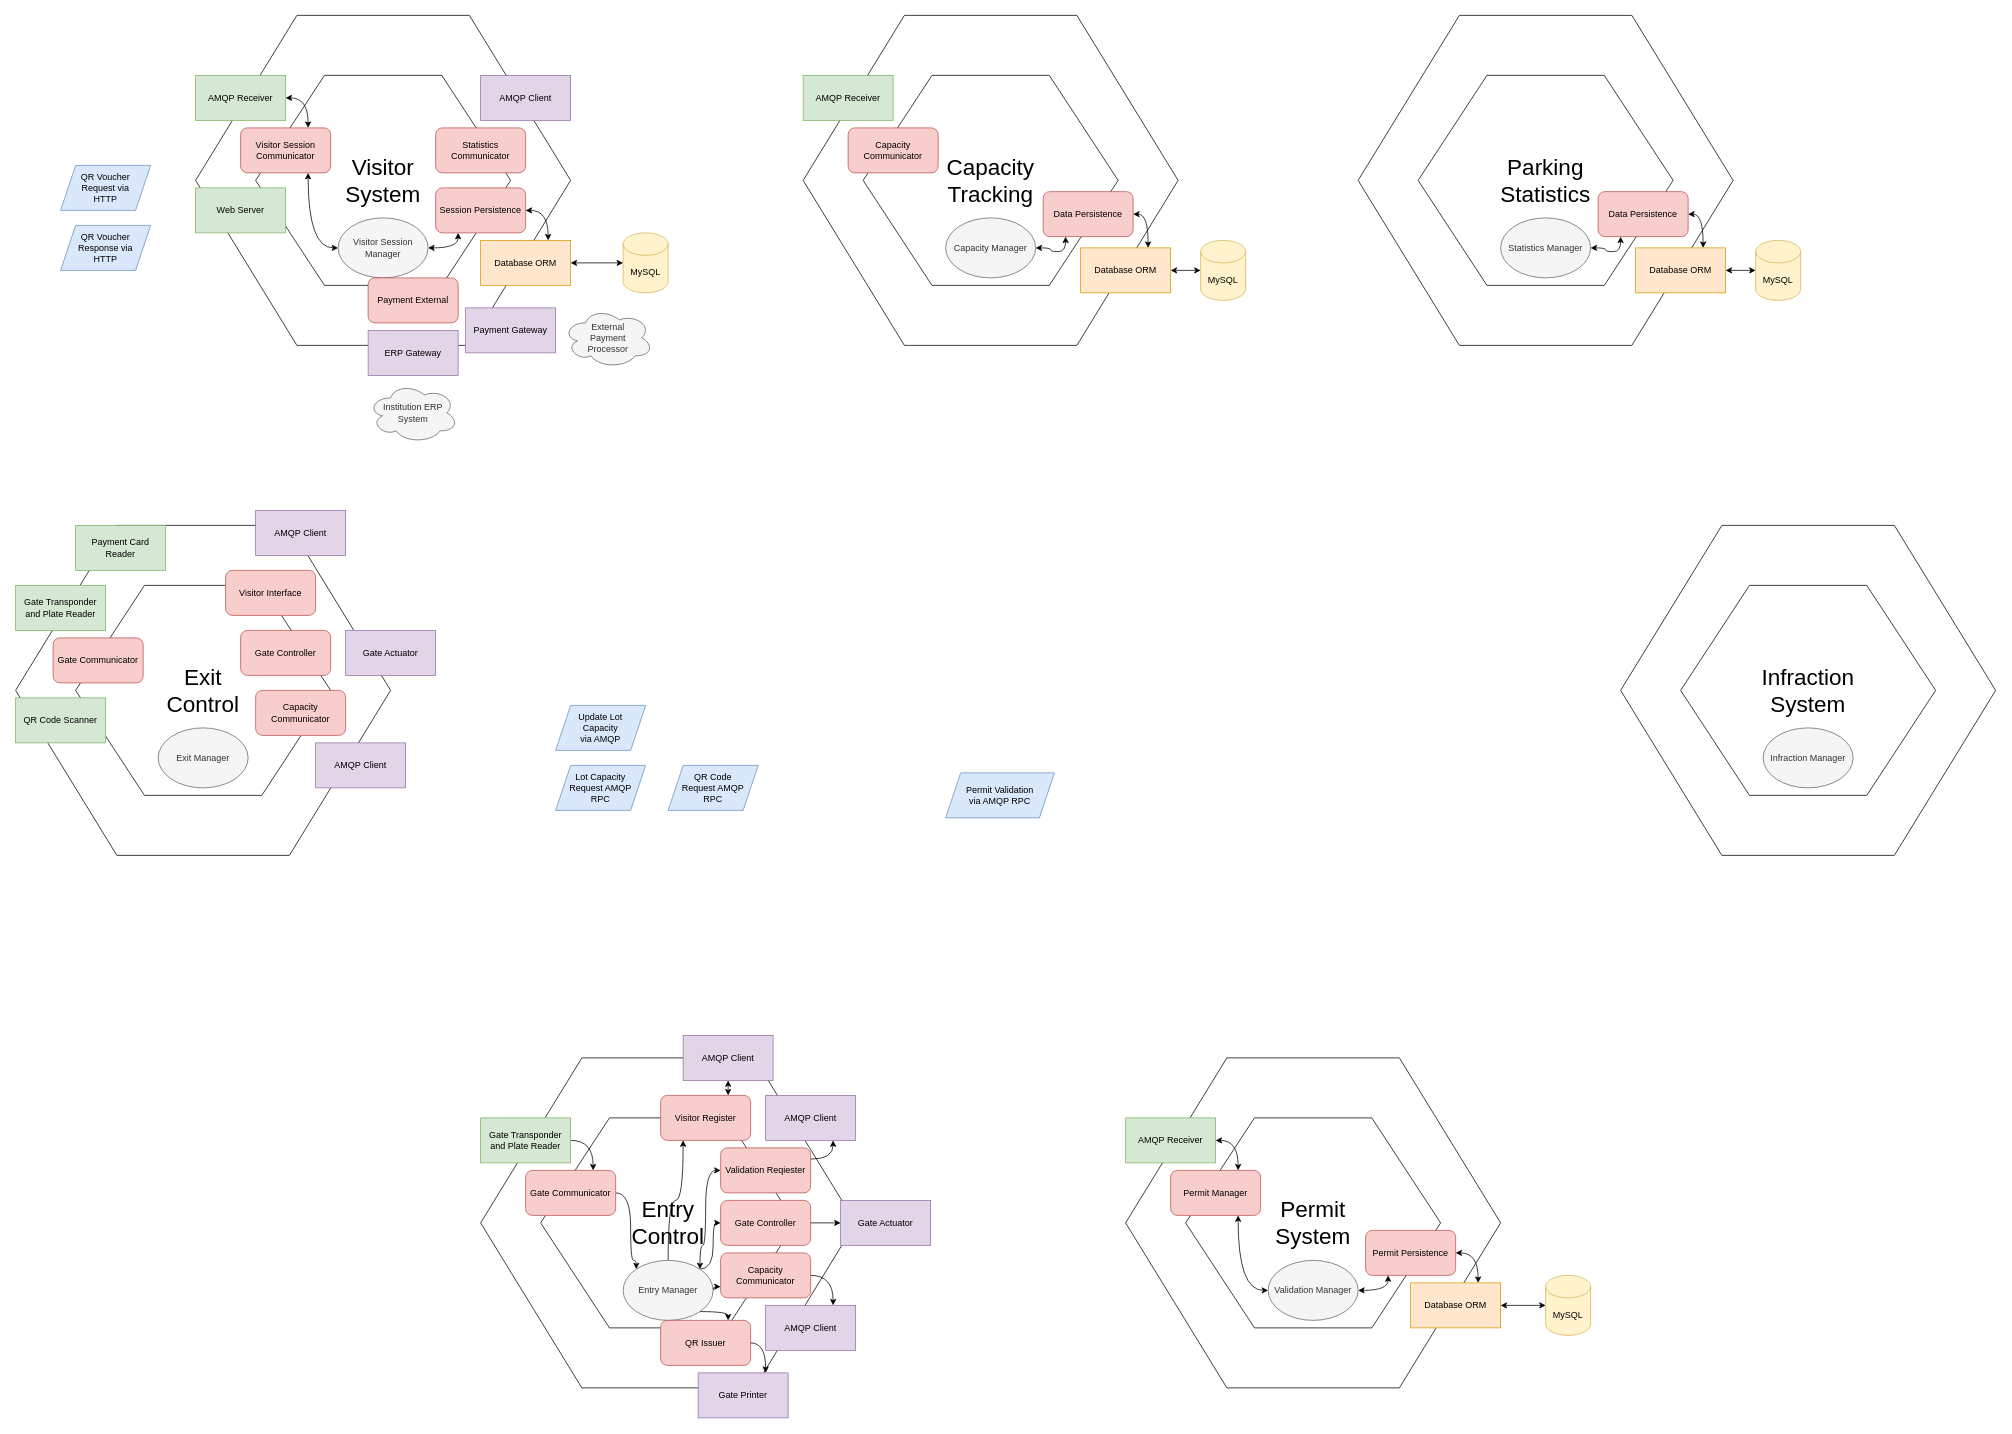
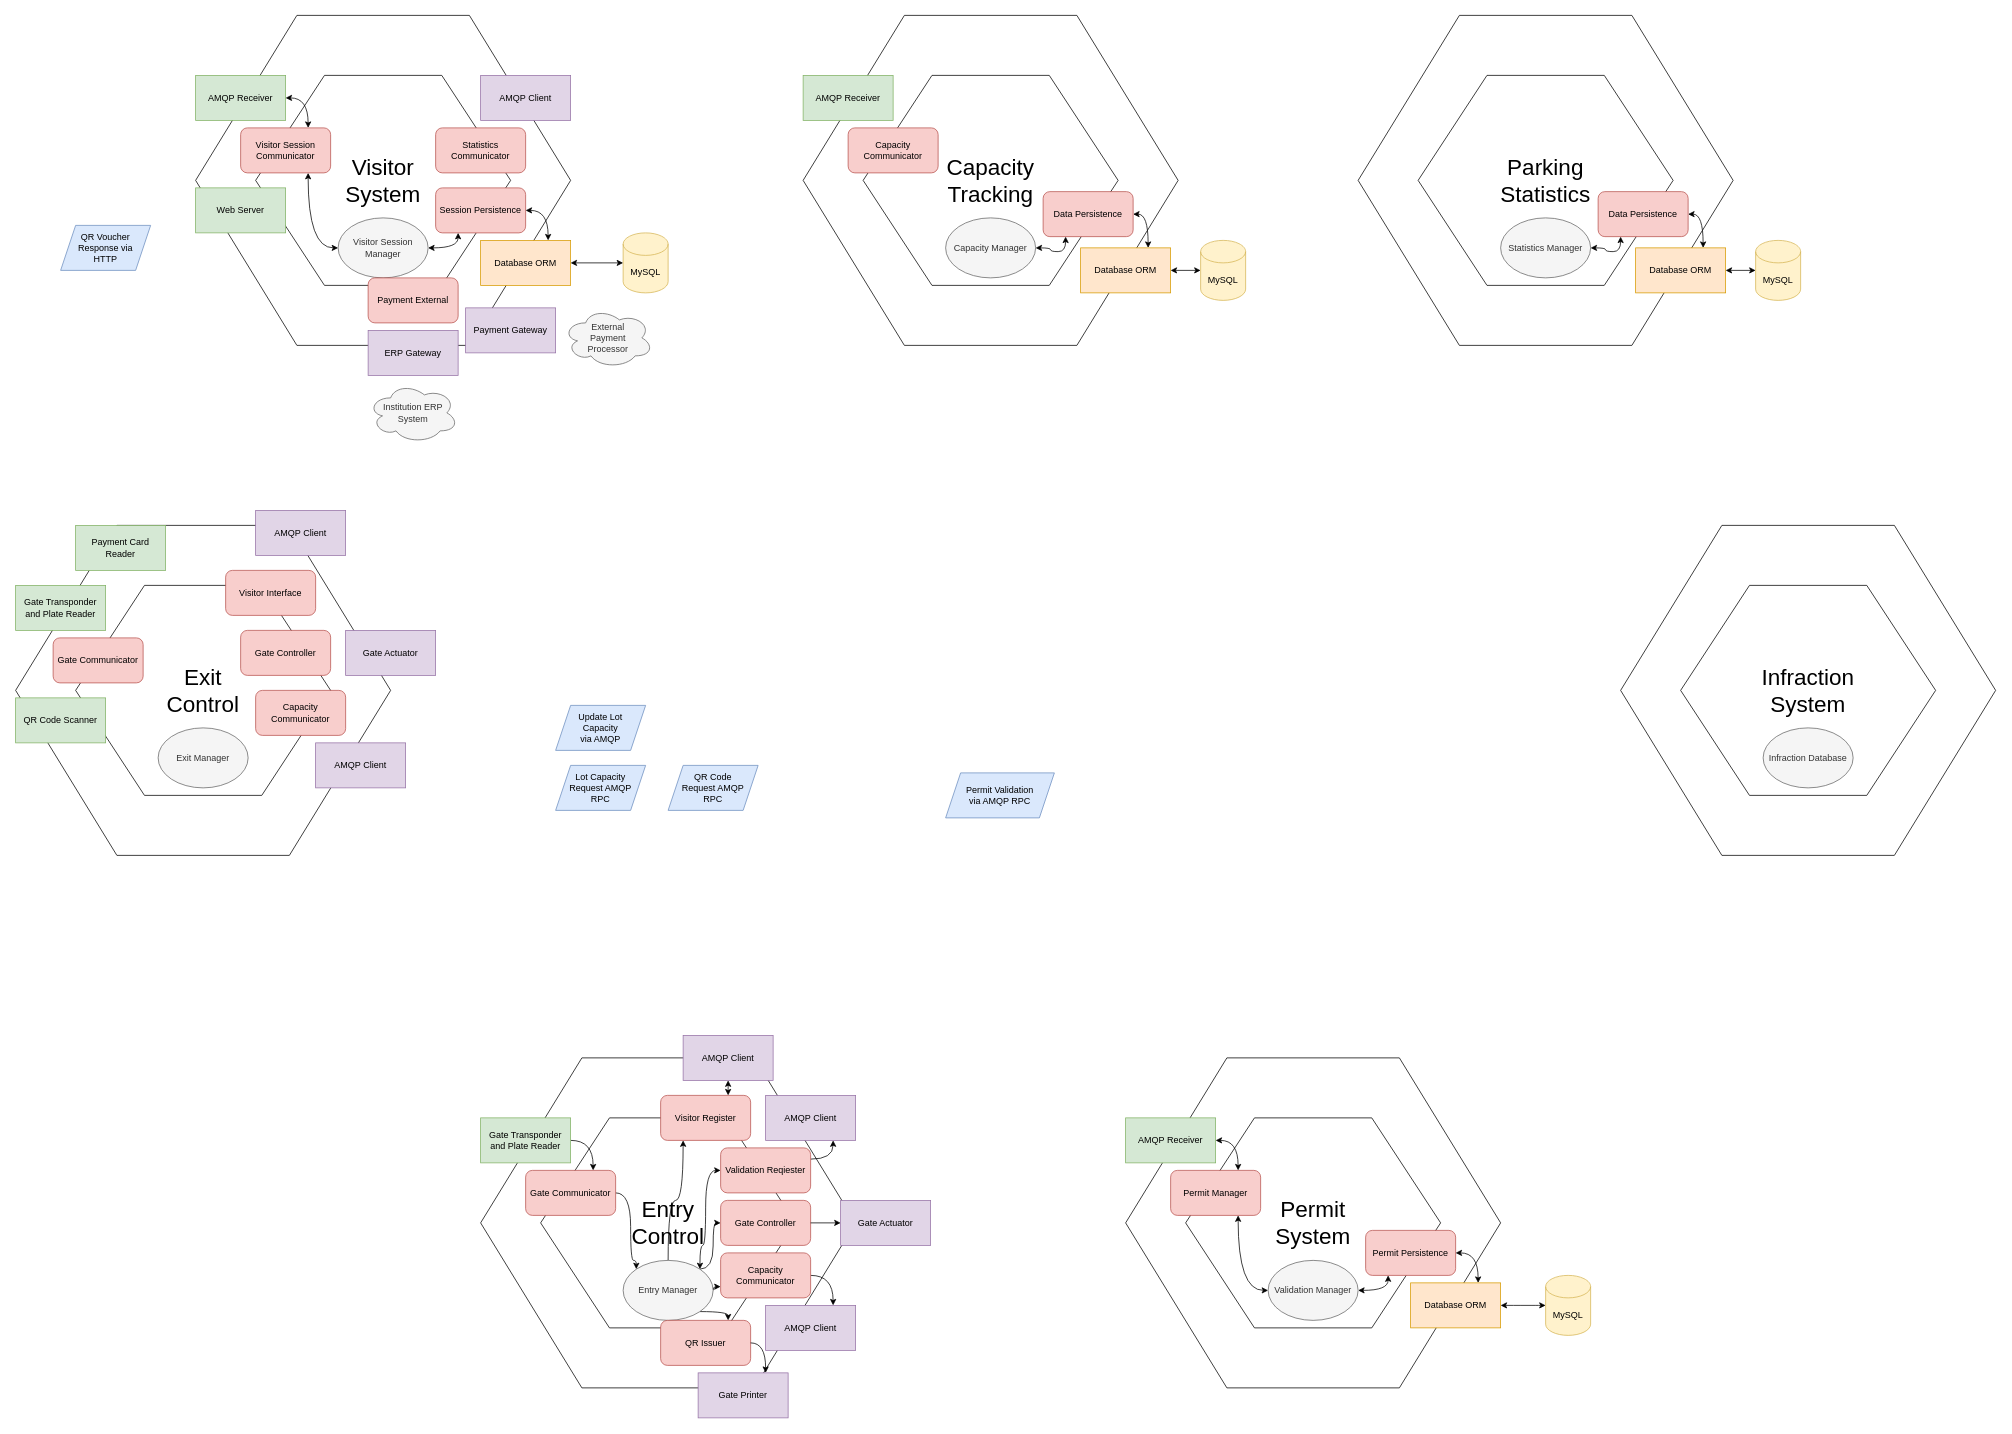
- <mxCell id="123" value="QR Voucher&lt;br&gt;Request via&lt;br&gt;HTTP" style="shape=parallelogram;perimeter=parallelogramPerimeter;whiteSpace=wrap;html=1;fixedSize=1;fillColor=#dae8fc;strokeColor=#6c8ebf;" vertex="1" parent="1"><mxGeometry x="80" y="220" width="120" height="60" as="geometry" /></mxCell>
- <mxCell id="95" value="Infraction Manager" style="ellipse;whiteSpace=wrap;html=1;fillColor=#f5f5f5;fontColor=#333333;strokeColor=#666666;" vertex="1" parent="91"><mxGeometry x="190" y="270" width="120" height="80" as="geometry" /></mxCell>
+ <mxCell id="95" value="Infraction Database" style="ellipse;whiteSpace=wrap;html=1;fillColor=#f5f5f5;fontColor=#333333;strokeColor=#666666;" vertex="1" parent="91"><mxGeometry x="190" y="270" width="120" height="80" as="geometry" /></mxCell>
